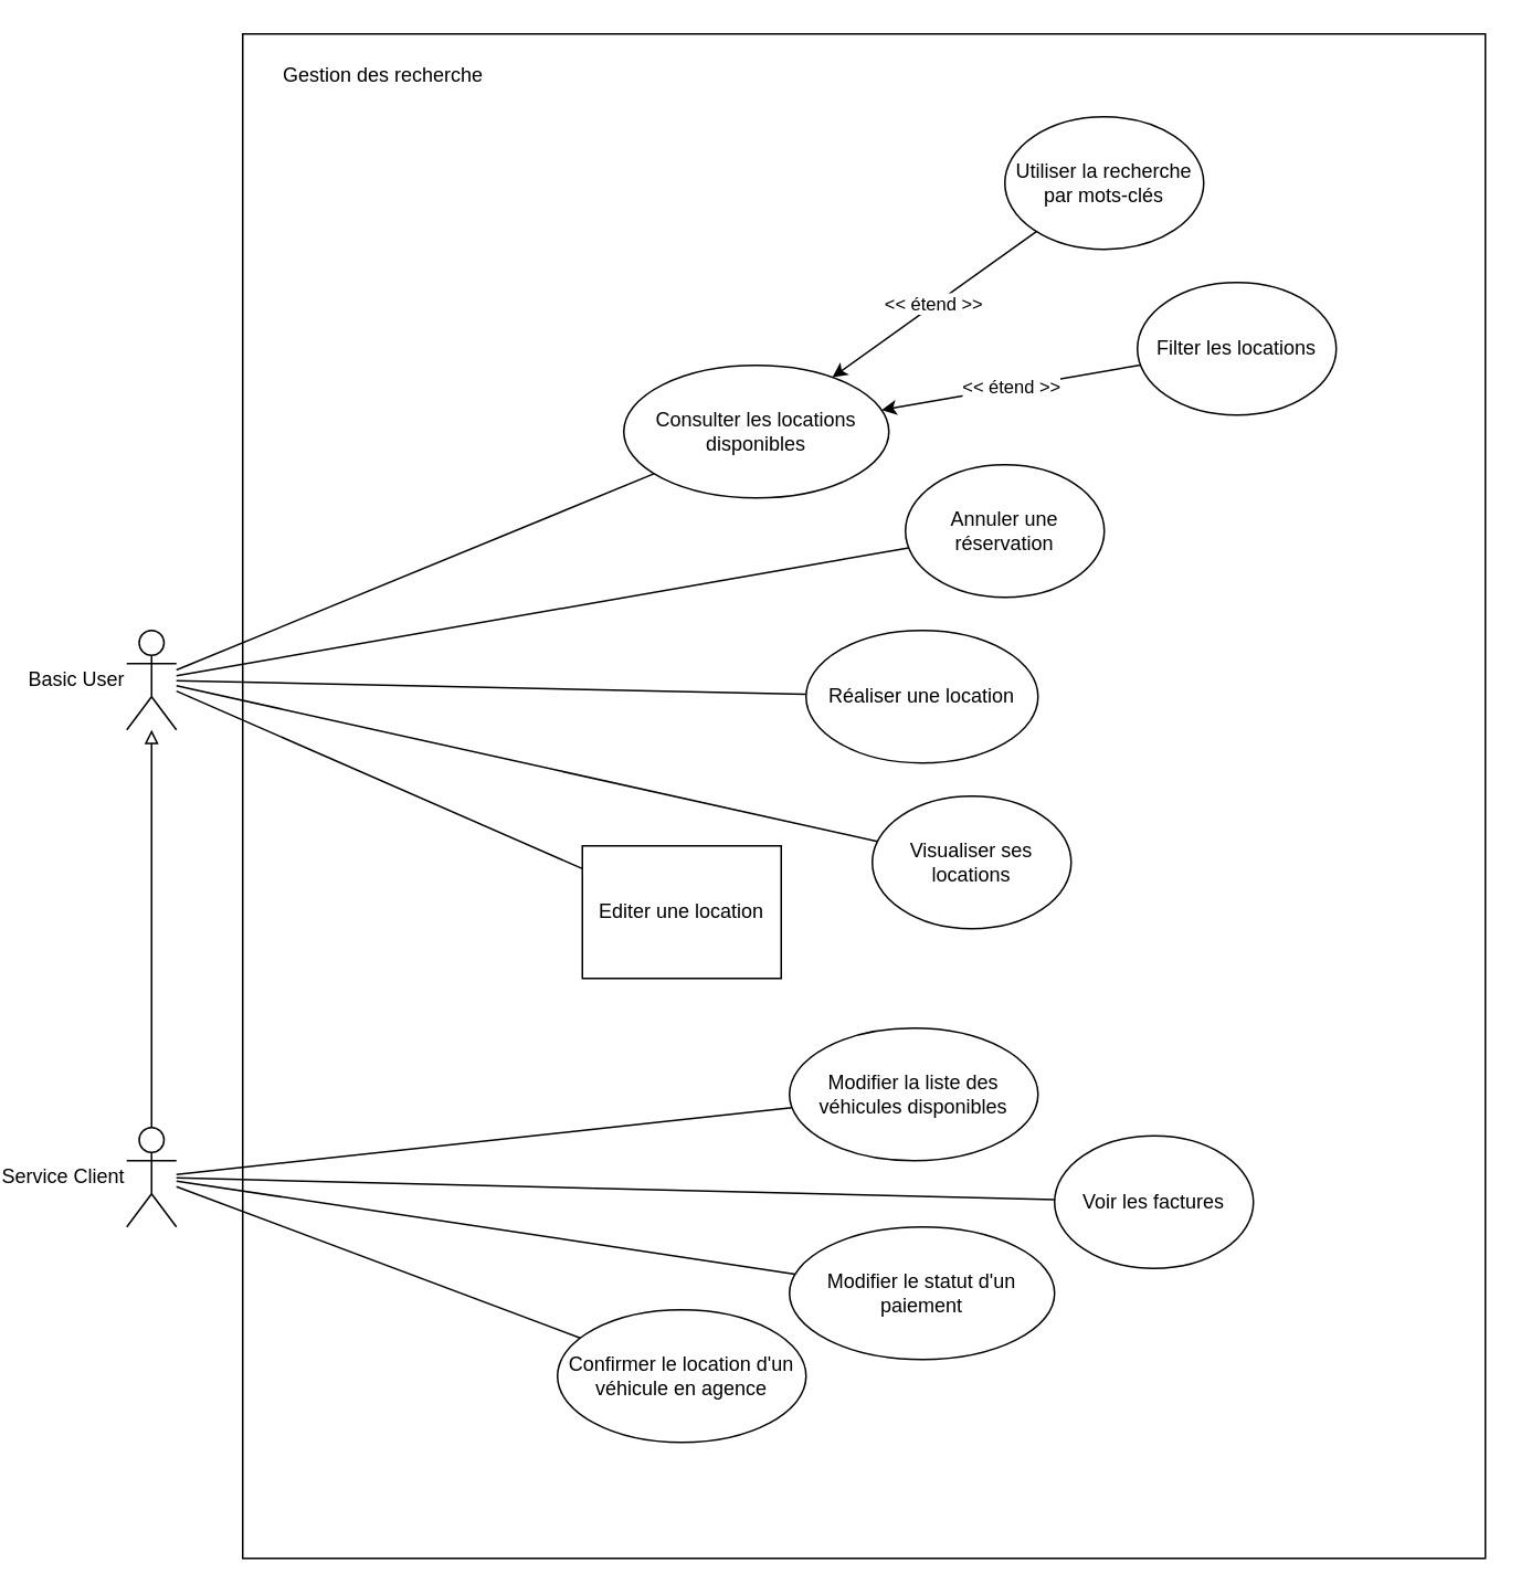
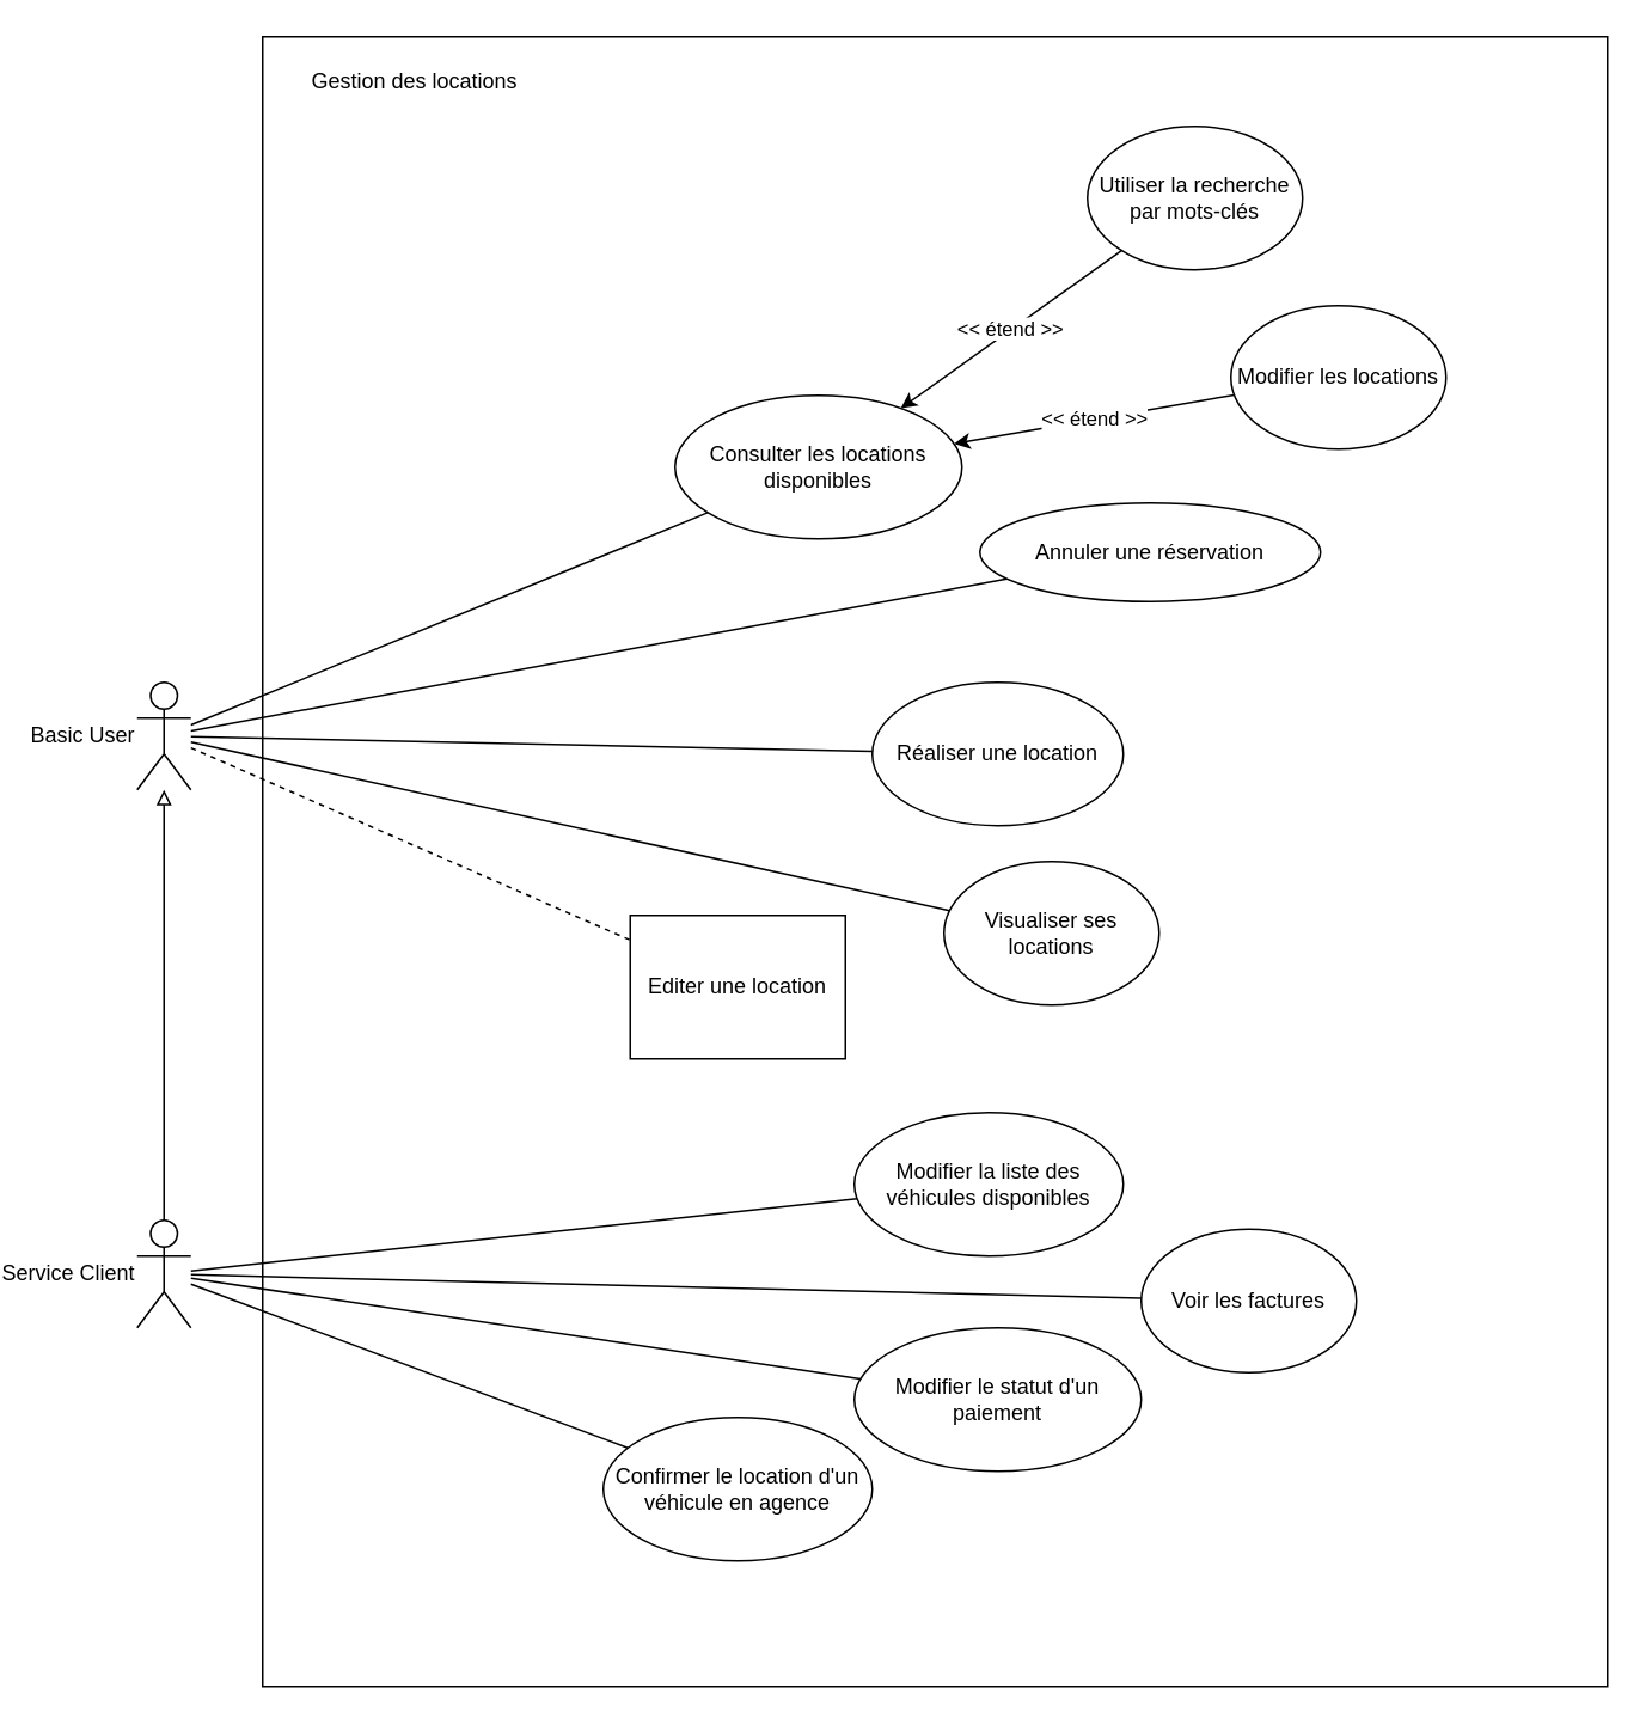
- <mxCell id="27" value="Gestion des recherche" style="text;html=1;align=center;verticalAlign=middle;whiteSpace=wrap;rounded=0;" vertex="1" parent="1"><mxGeometry x="100" y="30" width="150" height="30" as="geometry" /></mxCell>
+ <mxCell id="27" value="Gestion des locations" style="text;html=1;align=center;verticalAlign=middle;whiteSpace=wrap;rounded=0;" vertex="1" parent="1"><mxGeometry x="100" y="30" width="150" height="30" as="geometry" /></mxCell>
- <mxCell id="5" value="Filter les locations" style="ellipse;whiteSpace=wrap;html=1;" parent="1" vertex="1"><mxGeometry x="630" y="170" width="120" height="80" as="geometry" /></mxCell>
+ <mxCell id="5" value="Modifier les locations" style="ellipse;whiteSpace=wrap;html=1;" parent="1" vertex="1"><mxGeometry x="630" y="170" width="120" height="80" as="geometry" /></mxCell>
- <mxCell id="9" value="Annuler une réservation" style="ellipse;whiteSpace=wrap;html=1;" parent="1" vertex="1"><mxGeometry x="490" y="280" width="120" height="80" as="geometry" /></mxCell>
+ <mxCell id="9" value="Annuler une réservation" style="ellipse;whiteSpace=wrap;html=1;" parent="1" vertex="1"><mxGeometry x="490" y="280" width="190" height="55" as="geometry" /></mxCell>
- <mxCell id="18" value="" style="endArrow=none;html=1;rounded=0;" edge="1" parent="1" source="3" target="14"><mxGeometry width="50" height="50" relative="1" as="geometry"><mxPoint x="420" y="460" as="sourcePoint" /><mxPoint x="800" y="468" as="targetPoint" /></mxGeometry></mxCell>
+ <mxCell id="18" value="" style="endArrow=none;html=1;rounded=0;dashed=1;" edge="1" parent="1" source="3" target="14"><mxGeometry width="50" height="50" relative="1" as="geometry"><mxPoint x="420" y="460" as="sourcePoint" /><mxPoint x="800" y="468" as="targetPoint" /></mxGeometry></mxCell>
